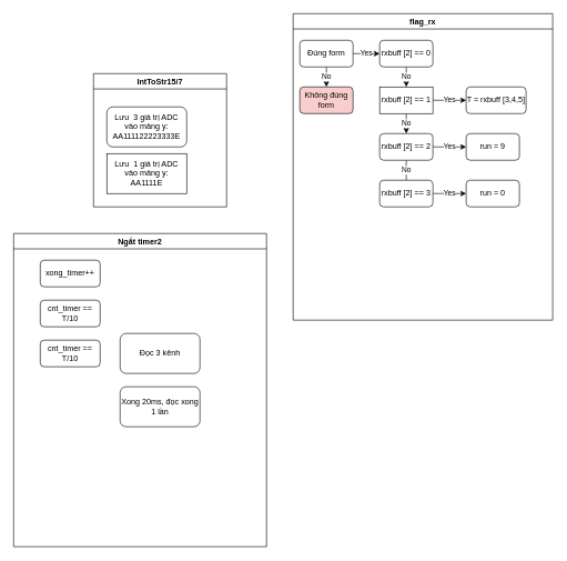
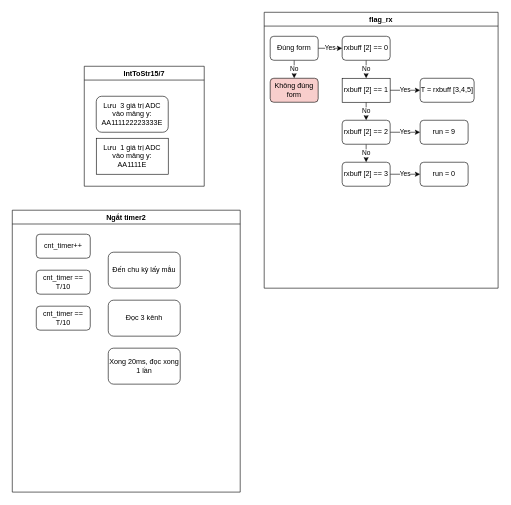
- <mxCell id="21" value="No" style="edgeStyle=orthogonalEdgeStyle;rounded=0;orthogonalLoop=1;jettySize=auto;html=1;exitX=0.5;exitY=1;exitDx=0;exitDy=0;entryX=0.5;entryY=0;entryDx=0;entryDy=0;endArrow=none;" edge="1" parent="12" source="23" target="25"><mxGeometry relative="1" as="geometry" /></mxCell>
+ <mxCell id="21" value="No" style="edgeStyle=orthogonalEdgeStyle;rounded=0;orthogonalLoop=1;jettySize=auto;html=1;exitX=0.5;exitY=1;exitDx=0;exitDy=0;entryX=0.5;entryY=0;entryDx=0;entryDy=0;" edge="1" parent="12" source="23" target="25"><mxGeometry relative="1" as="geometry" /></mxCell>
- <mxCell id="7" value="xong_timer++" style="rounded=1;whiteSpace=wrap;html=1;" vertex="1" parent="5"><mxGeometry x="40" y="40" width="90" height="40" as="geometry" /></mxCell>
+ <mxCell id="7" value="cnt_timer++" style="rounded=1;whiteSpace=wrap;html=1;" vertex="1" parent="5"><mxGeometry x="40" y="40" width="90" height="40" as="geometry" /></mxCell>
+ <mxCell id="10" value="Đến chu kỳ lấy mẫu" style="rounded=1;whiteSpace=wrap;html=1;" vertex="1" parent="5"><mxGeometry x="160" y="70" width="120" height="60" as="geometry" /></mxCell>
